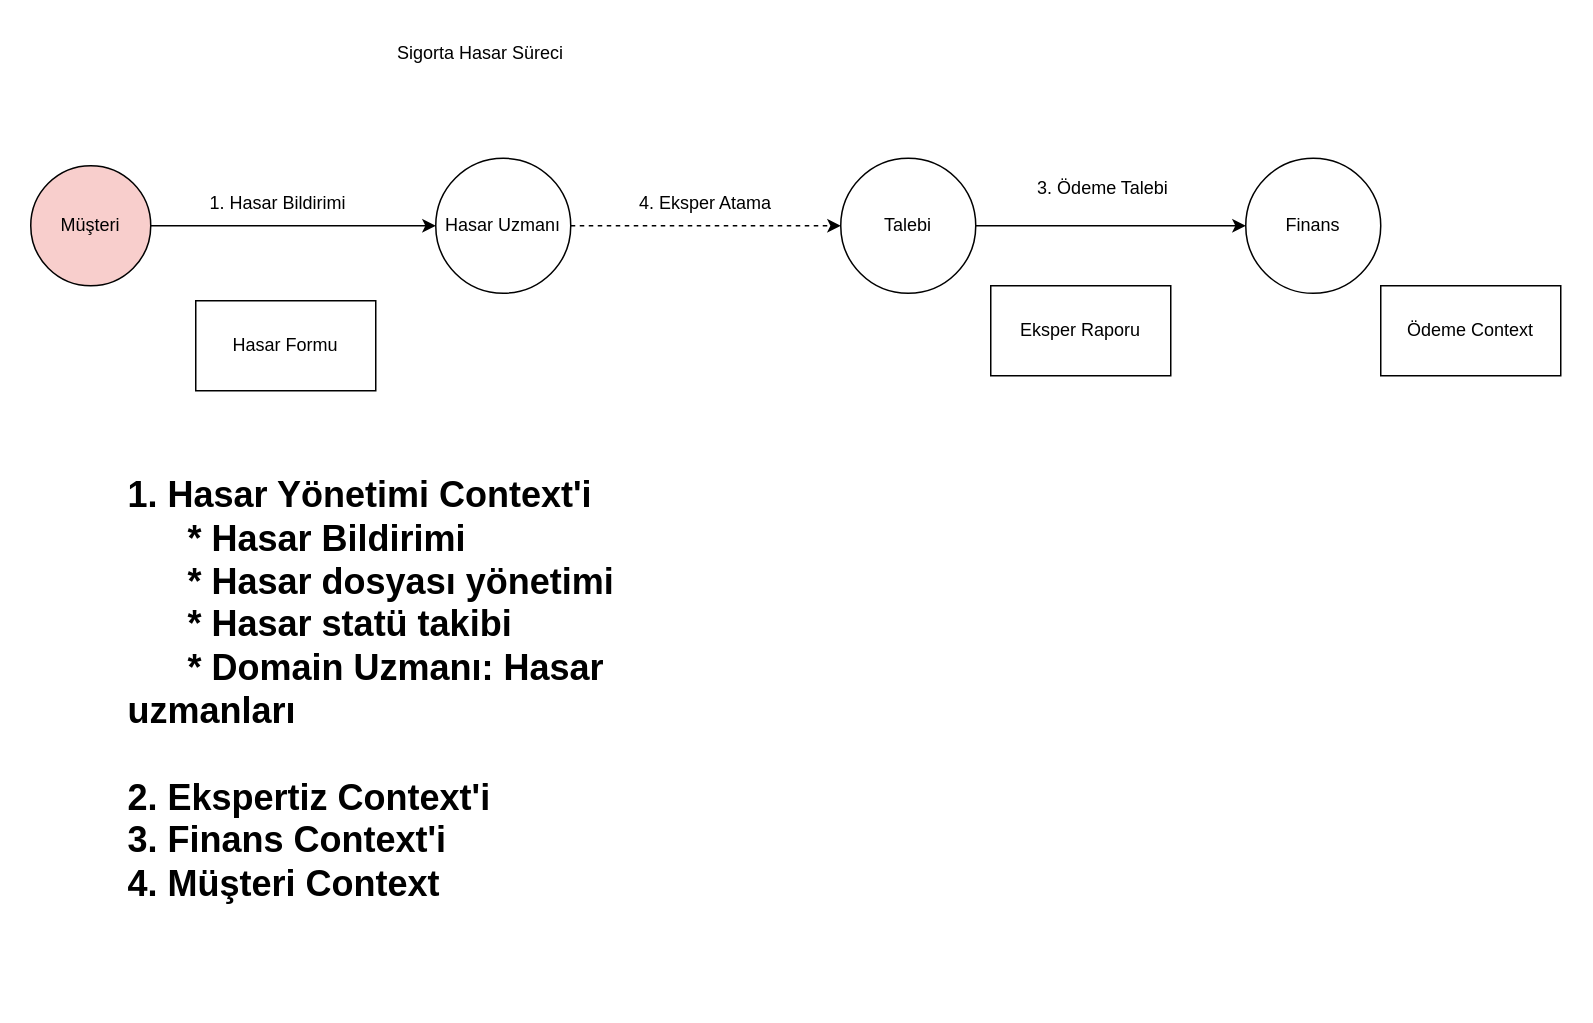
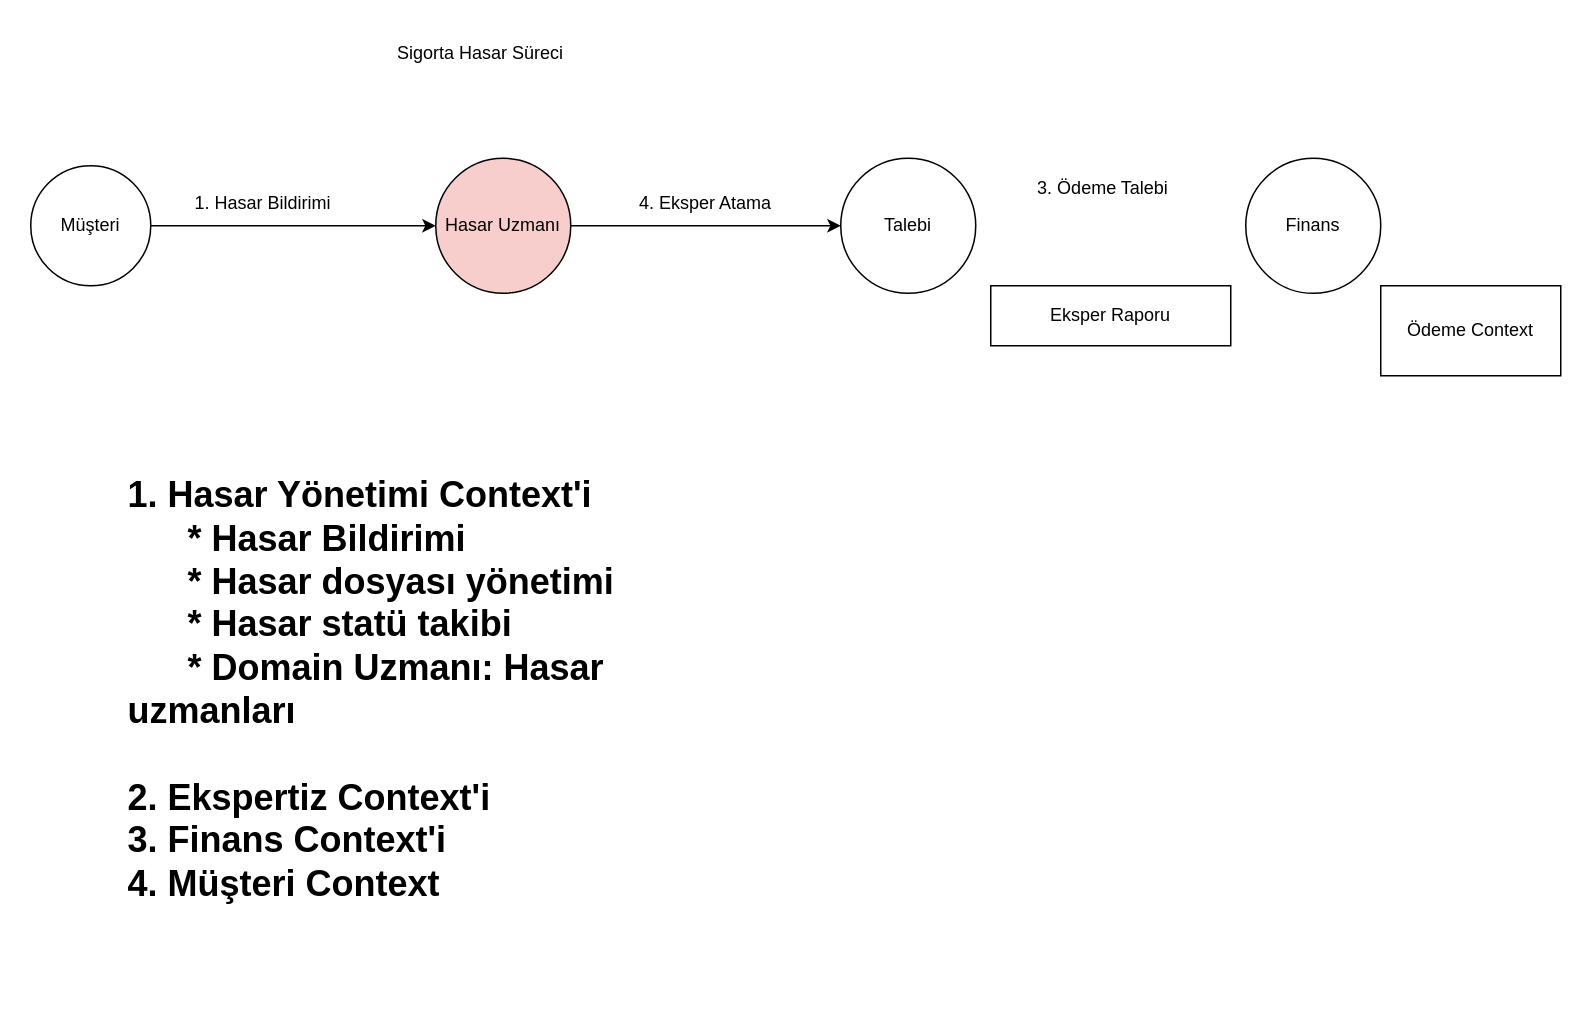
- <mxCell id="10" value="1. Hasar Bildirimi" style="text;html=1;strokeColor=none;fillColor=none;align=center;verticalAlign=middle;whiteSpace=wrap;rounded=0;" vertex="1" parent="1"><mxGeometry x="120" y="120" width="130" height="30" as="geometry" /></mxCell>
+ <mxCell id="10" value="1. Hasar Bildirimi" style="text;html=1;strokeColor=none;fillColor=none;align=center;verticalAlign=middle;whiteSpace=wrap;rounded=0;" vertex="1" parent="1"><mxGeometry x="110" y="120" width="130" height="30" as="geometry" /></mxCell>
- <mxCell id="2" value="Müşteri" style="ellipse;whiteSpace=wrap;html=1;aspect=fixed;fillColor=#f8cecc;" vertex="1" parent="1"><mxGeometry x="20" y="110" width="80" height="80" as="geometry" /></mxCell>
+ <mxCell id="2" value="Müşteri" style="ellipse;whiteSpace=wrap;html=1;aspect=fixed;" vertex="1" parent="1"><mxGeometry x="20" y="110" width="80" height="80" as="geometry" /></mxCell>
- <mxCell id="5" value="Hasar Uzmanı" style="ellipse;whiteSpace=wrap;html=1;aspect=fixed;" vertex="1" parent="1"><mxGeometry x="290" y="105" width="90" height="90" as="geometry" /></mxCell>
+ <mxCell id="5" value="Hasar Uzmanı" style="ellipse;whiteSpace=wrap;html=1;aspect=fixed;fillColor=#f8cecc;" vertex="1" parent="1"><mxGeometry x="290" y="105" width="90" height="90" as="geometry" /></mxCell>
- <mxCell id="4" style="edgeStyle=none;html=1;entryX=0;entryY=0.5;entryDx=0;entryDy=0;dashed=1;" edge="1" parent="1" source="5" target="7"><mxGeometry relative="1" as="geometry" /></mxCell>
+ <mxCell id="4" style="edgeStyle=none;html=1;entryX=0;entryY=0.5;entryDx=0;entryDy=0;" edge="1" parent="1" source="5" target="7"><mxGeometry relative="1" as="geometry" /></mxCell>
- <mxCell id="6" style="edgeStyle=none;html=1;entryX=0;entryY=0.5;entryDx=0;entryDy=0;" edge="1" parent="1" source="7" target="8"><mxGeometry relative="1" as="geometry" /></mxCell>
- <mxCell id="14" value="Eksper Raporu" style="rounded=0;whiteSpace=wrap;html=1;" vertex="1" parent="1"><mxGeometry x="660" y="190" width="120" height="60" as="geometry" /></mxCell>
+ <mxCell id="14" value="Eksper Raporu" style="rounded=0;whiteSpace=wrap;html=1;" vertex="1" parent="1"><mxGeometry x="660" y="190" width="160" height="40" as="geometry" /></mxCell>
- <mxCell id="13" value="Hasar Formu" style="rounded=0;whiteSpace=wrap;html=1;" vertex="1" parent="1"><mxGeometry x="130" y="200" width="120" height="60" as="geometry" /></mxCell>
